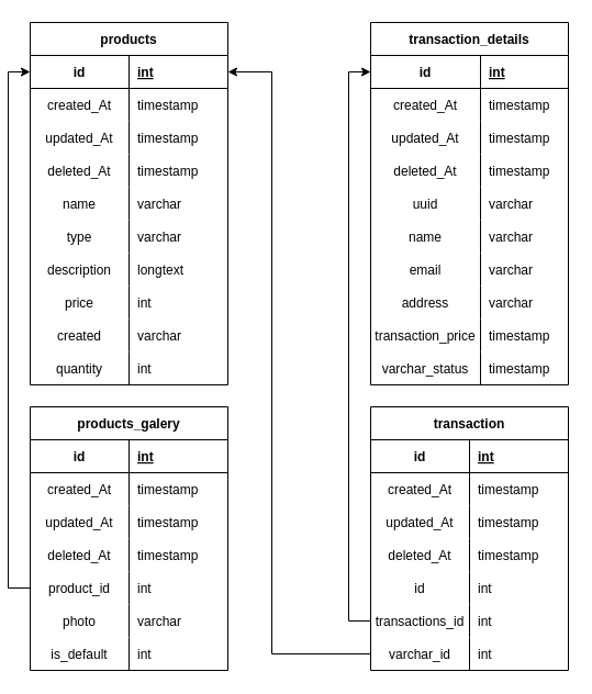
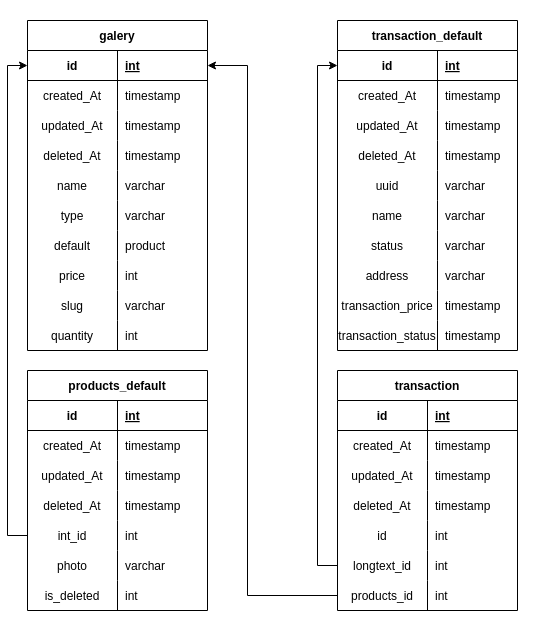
- <mxCell id="24" value="products" style="shape=table;startSize=30;container=1;collapsible=1;childLayout=tableLayout;fixedRows=1;rowLines=0;fontStyle=1;align=center;resizeLast=1;strokeColor=default;fillColor=default;" vertex="1" parent="1"><mxGeometry x="20" y="20" width="180" height="330" as="geometry" /></mxCell>
+ <mxCell id="24" value="galery" style="shape=table;startSize=30;container=1;collapsible=1;childLayout=tableLayout;fixedRows=1;rowLines=0;fontStyle=1;align=center;resizeLast=1;strokeColor=default;fillColor=default;" vertex="1" parent="1"><mxGeometry x="20" y="20" width="180" height="330" as="geometry" /></mxCell>
- <mxCell id="55" value="transaction_details" style="shape=table;startSize=30;container=1;collapsible=1;childLayout=tableLayout;fixedRows=1;rowLines=0;fontStyle=1;align=center;resizeLast=1;strokeColor=default;fillColor=default;" vertex="1" parent="1"><mxGeometry x="330" y="20" width="180" height="330" as="geometry" /></mxCell>
+ <mxCell id="55" value="transaction_default" style="shape=table;startSize=30;container=1;collapsible=1;childLayout=tableLayout;fixedRows=1;rowLines=0;fontStyle=1;align=center;resizeLast=1;strokeColor=default;fillColor=default;" vertex="1" parent="1"><mxGeometry x="330" y="20" width="180" height="330" as="geometry" /></mxCell>
- <mxCell id="44" value="description" style="shape=partialRectangle;connectable=0;fillColor=none;top=0;left=0;bottom=0;right=0;editable=1;overflow=hidden;strokeColor=default;" vertex="1" parent="43"><mxGeometry width="90" height="30" as="geometry"><mxRectangle width="90" height="30" as="alternateBounds" /></mxGeometry></mxCell>
+ <mxCell id="44" value="default" style="shape=partialRectangle;connectable=0;fillColor=none;top=0;left=0;bottom=0;right=0;editable=1;overflow=hidden;strokeColor=default;" vertex="1" parent="43"><mxGeometry width="90" height="30" as="geometry"><mxRectangle width="90" height="30" as="alternateBounds" /></mxGeometry></mxCell>
- <mxCell id="45" value="longtext" style="shape=partialRectangle;connectable=0;fillColor=none;top=0;left=0;bottom=0;right=0;align=left;spacingLeft=6;overflow=hidden;strokeColor=default;" vertex="1" parent="43"><mxGeometry x="90" width="90" height="30" as="geometry"><mxRectangle width="90" height="30" as="alternateBounds" /></mxGeometry></mxCell>
+ <mxCell id="45" value="product" style="shape=partialRectangle;connectable=0;fillColor=none;top=0;left=0;bottom=0;right=0;align=left;spacingLeft=6;overflow=hidden;strokeColor=default;" vertex="1" parent="43"><mxGeometry x="90" width="90" height="30" as="geometry"><mxRectangle width="90" height="30" as="alternateBounds" /></mxGeometry></mxCell>
- <mxCell id="75" value="email" style="shape=partialRectangle;connectable=0;fillColor=none;top=0;left=0;bottom=0;right=0;editable=1;overflow=hidden;strokeColor=default;" vertex="1" parent="74"><mxGeometry width="100" height="30" as="geometry"><mxRectangle width="100" height="30" as="alternateBounds" /></mxGeometry></mxCell>
+ <mxCell id="75" value="status" style="shape=partialRectangle;connectable=0;fillColor=none;top=0;left=0;bottom=0;right=0;editable=1;overflow=hidden;strokeColor=default;" vertex="1" parent="74"><mxGeometry width="100" height="30" as="geometry"><mxRectangle width="100" height="30" as="alternateBounds" /></mxGeometry></mxCell>
- <mxCell id="50" value="created" style="shape=partialRectangle;connectable=0;fillColor=none;top=0;left=0;bottom=0;right=0;editable=1;overflow=hidden;strokeColor=default;" vertex="1" parent="49"><mxGeometry width="90" height="30" as="geometry"><mxRectangle width="90" height="30" as="alternateBounds" /></mxGeometry></mxCell>
+ <mxCell id="50" value="slug" style="shape=partialRectangle;connectable=0;fillColor=none;top=0;left=0;bottom=0;right=0;editable=1;overflow=hidden;strokeColor=default;" vertex="1" parent="49"><mxGeometry width="90" height="30" as="geometry"><mxRectangle width="90" height="30" as="alternateBounds" /></mxGeometry></mxCell>
- <mxCell id="84" value="varchar_status" style="shape=partialRectangle;connectable=0;fillColor=none;top=0;left=0;bottom=0;right=0;editable=1;overflow=hidden;strokeColor=default;" vertex="1" parent="83"><mxGeometry width="100" height="30" as="geometry"><mxRectangle width="100" height="30" as="alternateBounds" /></mxGeometry></mxCell>
+ <mxCell id="84" value="transaction_status" style="shape=partialRectangle;connectable=0;fillColor=none;top=0;left=0;bottom=0;right=0;editable=1;overflow=hidden;strokeColor=default;" vertex="1" parent="83"><mxGeometry width="100" height="30" as="geometry"><mxRectangle width="100" height="30" as="alternateBounds" /></mxGeometry></mxCell>
- <mxCell id="2" value="products_galery" style="shape=table;startSize=30;container=1;collapsible=1;childLayout=tableLayout;fixedRows=1;rowLines=0;fontStyle=1;align=center;resizeLast=1;strokeColor=default;fillColor=default;" vertex="1" parent="1"><mxGeometry x="20" y="370" width="180" height="240" as="geometry" /></mxCell>
+ <mxCell id="2" value="products_default" style="shape=table;startSize=30;container=1;collapsible=1;childLayout=tableLayout;fixedRows=1;rowLines=0;fontStyle=1;align=center;resizeLast=1;strokeColor=default;fillColor=default;" vertex="1" parent="1"><mxGeometry x="20" y="370" width="180" height="240" as="geometry" /></mxCell>
- <mxCell id="16" value="product_id" style="shape=partialRectangle;connectable=0;fillColor=none;top=0;left=0;bottom=0;right=0;editable=1;overflow=hidden;strokeColor=default;" vertex="1" parent="15"><mxGeometry width="90" height="30" as="geometry"><mxRectangle width="90" height="30" as="alternateBounds" /></mxGeometry></mxCell>
+ <mxCell id="16" value="int_id" style="shape=partialRectangle;connectable=0;fillColor=none;top=0;left=0;bottom=0;right=0;editable=1;overflow=hidden;strokeColor=default;" vertex="1" parent="15"><mxGeometry width="90" height="30" as="geometry"><mxRectangle width="90" height="30" as="alternateBounds" /></mxGeometry></mxCell>
- <mxCell id="103" value="transactions_id" style="shape=partialRectangle;connectable=0;fillColor=none;top=0;left=0;bottom=0;right=0;editable=1;overflow=hidden;strokeColor=default;" vertex="1" parent="102"><mxGeometry width="90" height="30" as="geometry"><mxRectangle width="90" height="30" as="alternateBounds" /></mxGeometry></mxCell>
+ <mxCell id="103" value="longtext_id" style="shape=partialRectangle;connectable=0;fillColor=none;top=0;left=0;bottom=0;right=0;editable=1;overflow=hidden;strokeColor=default;" vertex="1" parent="102"><mxGeometry width="90" height="30" as="geometry"><mxRectangle width="90" height="30" as="alternateBounds" /></mxGeometry></mxCell>
- <mxCell id="22" value="is_default" style="shape=partialRectangle;connectable=0;fillColor=none;top=0;left=0;bottom=0;right=0;editable=1;overflow=hidden;strokeColor=default;" vertex="1" parent="21"><mxGeometry width="90" height="30" as="geometry"><mxRectangle width="90" height="30" as="alternateBounds" /></mxGeometry></mxCell>
+ <mxCell id="22" value="is_deleted" style="shape=partialRectangle;connectable=0;fillColor=none;top=0;left=0;bottom=0;right=0;editable=1;overflow=hidden;strokeColor=default;" vertex="1" parent="21"><mxGeometry width="90" height="30" as="geometry"><mxRectangle width="90" height="30" as="alternateBounds" /></mxGeometry></mxCell>
- <mxCell id="106" value="varchar_id" style="shape=partialRectangle;connectable=0;fillColor=none;top=0;left=0;bottom=0;right=0;editable=1;overflow=hidden;strokeColor=default;" vertex="1" parent="105"><mxGeometry width="90" height="30" as="geometry"><mxRectangle width="90" height="30" as="alternateBounds" /></mxGeometry></mxCell>
+ <mxCell id="106" value="products_id" style="shape=partialRectangle;connectable=0;fillColor=none;top=0;left=0;bottom=0;right=0;editable=1;overflow=hidden;strokeColor=default;" vertex="1" parent="105"><mxGeometry width="90" height="30" as="geometry"><mxRectangle width="90" height="30" as="alternateBounds" /></mxGeometry></mxCell>
